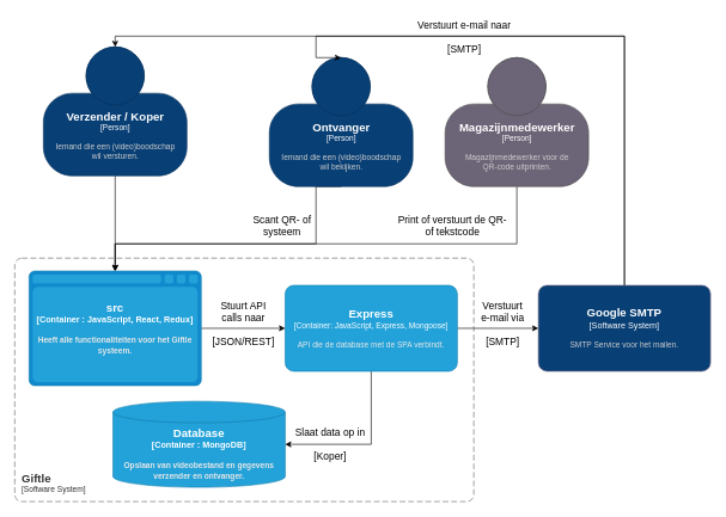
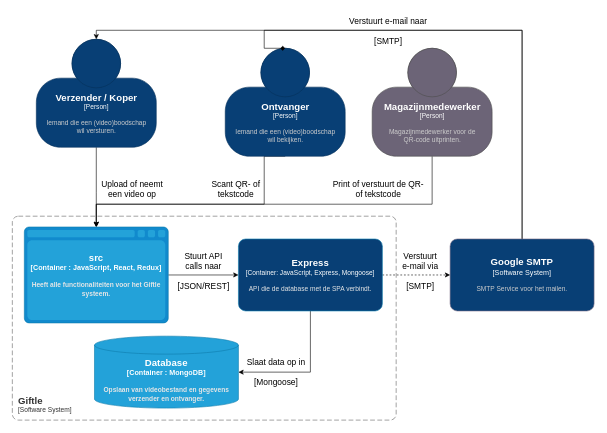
- <mxCell id="8" style="edgeStyle=orthogonalEdgeStyle;rounded=0;orthogonalLoop=1;jettySize=auto;html=1;exitX=0.5;exitY=0;exitDx=0;exitDy=0;exitPerimeter=0;entryX=0.5;entryY=0;entryDx=0;entryDy=0;entryPerimeter=0;fontFamily=Helvetica;fontSize=1;" edge="1" parent="1" source="10" target="7"><mxGeometry relative="1" as="geometry"><Array as="points"><mxPoint x="870" y="50" /><mxPoint x="440" y="50" /></Array></mxGeometry></mxCell>
+ <mxCell id="8" style="edgeStyle=orthogonalEdgeStyle;rounded=0;orthogonalLoop=1;jettySize=auto;html=1;exitX=0.5;exitY=0;exitDx=0;exitDy=0;exitPerimeter=0;entryX=0.5;entryY=0;entryDx=0;entryDy=0;entryPerimeter=0;fontFamily=Helvetica;fontSize=1;endArrow=diamond;" edge="1" parent="1" source="10" target="7"><mxGeometry relative="1" as="geometry"><Array as="points"><mxPoint x="870" y="50" /><mxPoint x="440" y="50" /></Array></mxGeometry></mxCell>
+ <mxCell id="18" value="Upload of neemt een video op" style="text;html=1;strokeColor=none;fillColor=none;align=center;verticalAlign=middle;whiteSpace=wrap;rounded=0;fontFamily=Helvetica;fontSize=14;fontColor=#000000;" parent="1" vertex="1"><mxGeometry x="157" y="300" width="126" height="30" as="geometry" /></mxCell>
- <mxCell id="19" value="Scant QR- of systeem" style="text;html=1;strokeColor=none;fillColor=none;align=center;verticalAlign=middle;whiteSpace=wrap;rounded=0;fontFamily=Helvetica;fontSize=14;fontColor=#000000;" parent="1" vertex="1"><mxGeometry x="330" y="300" width="126" height="30" as="geometry" /></mxCell>
+ <mxCell id="19" value="Scant QR- of tekstcode" style="text;html=1;strokeColor=none;fillColor=none;align=center;verticalAlign=middle;whiteSpace=wrap;rounded=0;fontFamily=Helvetica;fontSize=14;fontColor=#000000;" parent="1" vertex="1"><mxGeometry x="330" y="300" width="126" height="30" as="geometry" /></mxCell>
- <mxCell id="17" value="&lt;font style=&quot;font-size: 16px&quot;&gt;&lt;b&gt;Express&lt;/b&gt;&lt;/font&gt;&lt;div&gt;[Container: JavaScript, Express, Mongoose]&lt;/div&gt;&lt;br&gt;&lt;div&gt;&lt;font style=&quot;font-size: 11px&quot;&gt;&lt;font color=&quot;#E6E6E6&quot;&gt;API die de database met de SPA verbindt.&lt;/font&gt;&lt;/font&gt;&lt;/div&gt;" style="rounded=1;whiteSpace=wrap;html=1;fontSize=11;labelBackgroundColor=none;fillColor=#23A2D9;fontColor=#ffffff;align=center;arcSize=10;strokeColor=#0E7DAD;metaEdit=1;resizable=0;points=[[0.25,0,0],[0.5,0,0],[0.75,0,0],[1,0.25,0],[1,0.5,0],[1,0.75,0],[0.75,1,0],[0.5,1,0],[0.25,1,0],[0,0.75,0],[0,0.5,0],[0,0.25,0]];fontFamily=Helvetica;" parent="1" vertex="1"><mxGeometry x="397" y="398" width="240" height="120" as="geometry" /></mxCell>
+ <mxCell id="17" value="&lt;font style=&quot;font-size: 16px&quot;&gt;&lt;b&gt;Express&lt;/b&gt;&lt;/font&gt;&lt;div&gt;[Container: JavaScript, Express, Mongoose]&lt;/div&gt;&lt;br&gt;&lt;div&gt;&lt;font style=&quot;font-size: 11px&quot;&gt;&lt;font color=&quot;#E6E6E6&quot;&gt;API die de database met de SPA verbindt.&lt;/font&gt;&lt;/font&gt;&lt;/div&gt;" style="rounded=1;whiteSpace=wrap;html=1;fontSize=11;labelBackgroundColor=none;fillColor=#083f75;fontColor=#ffffff;align=center;arcSize=10;strokeColor=#0E7DAD;metaEdit=1;resizable=0;points=[[0.25,0,0],[0.5,0,0],[0.75,0,0],[1,0.25,0],[1,0.5,0],[1,0.75,0],[0.75,1,0],[0.5,1,0],[0.25,1,0],[0,0.75,0],[0,0.5,0],[0,0.25,0]];fontFamily=Helvetica;" parent="1" vertex="1"><mxGeometry x="397" y="398" width="240" height="120" as="geometry" /></mxCell>
- <mxCell id="15" style="edgeStyle=orthogonalEdgeStyle;rounded=0;orthogonalLoop=1;jettySize=auto;html=1;exitX=1;exitY=0.5;exitDx=0;exitDy=0;exitPerimeter=0;fontFamily=Helvetica;fontSize=1;" edge="1" parent="1" source="17" target="10"><mxGeometry relative="1" as="geometry" /></mxCell>
+ <mxCell id="15" style="edgeStyle=orthogonalEdgeStyle;rounded=0;orthogonalLoop=1;jettySize=auto;html=1;exitX=1;exitY=0.5;exitDx=0;exitDy=0;exitPerimeter=0;fontFamily=Helvetica;fontSize=1;dashed=1;" edge="1" parent="1" source="17" target="10"><mxGeometry relative="1" as="geometry" /></mxCell>
- <mxCell id="23" value="Slaat data op in&lt;br&gt;&lt;br&gt;[Koper]" style="text;html=1;strokeColor=none;fillColor=none;align=center;verticalAlign=middle;whiteSpace=wrap;rounded=0;fontFamily=Helvetica;fontSize=14;fontColor=#000000;" parent="1" vertex="1"><mxGeometry x="397" y="605" width="126" height="30" as="geometry" /></mxCell>
+ <mxCell id="23" value="Slaat data op in&lt;br&gt;&lt;br&gt;[Mongoose]" style="text;html=1;strokeColor=none;fillColor=none;align=center;verticalAlign=middle;whiteSpace=wrap;rounded=0;fontFamily=Helvetica;fontSize=14;fontColor=#000000;" parent="1" vertex="1"><mxGeometry x="397" y="605" width="126" height="30" as="geometry" /></mxCell>
